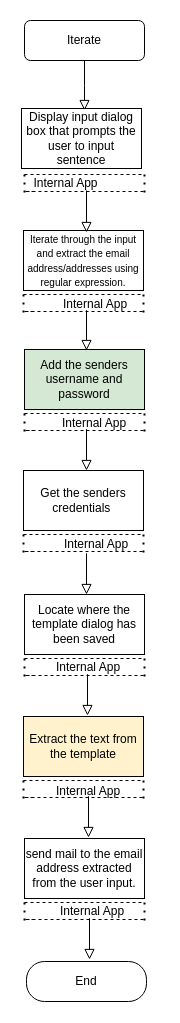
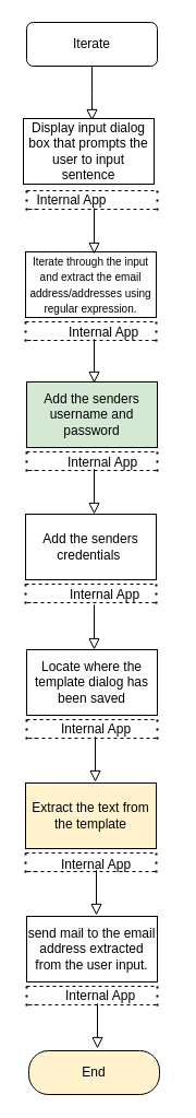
- <mxCell id="20" value="Get the senders credentials&amp;nbsp;" style="rounded=0;whiteSpace=wrap;html=1;" parent="1" vertex="1"><mxGeometry x="23" y="470" width="120" height="60" as="geometry" /></mxCell>
+ <mxCell id="20" value="Add the senders credentials&amp;nbsp;" style="rounded=0;whiteSpace=wrap;html=1;" parent="1" vertex="1"><mxGeometry x="23" y="470" width="120" height="60" as="geometry" /></mxCell>
- <mxCell id="50" value="End" style="rounded=1;whiteSpace=wrap;html=1;fontSize=12;glass=0;strokeWidth=1;shadow=0;arcSize=45;" parent="1" vertex="1"><mxGeometry x="26" y="961" width="120" height="40" as="geometry" /></mxCell>
+ <mxCell id="50" value="End" style="rounded=1;whiteSpace=wrap;html=1;fontSize=12;glass=0;strokeWidth=1;shadow=0;arcSize=45;fillColor=#fff2cc;" parent="1" vertex="1"><mxGeometry x="26" y="961" width="120" height="40" as="geometry" /></mxCell>
